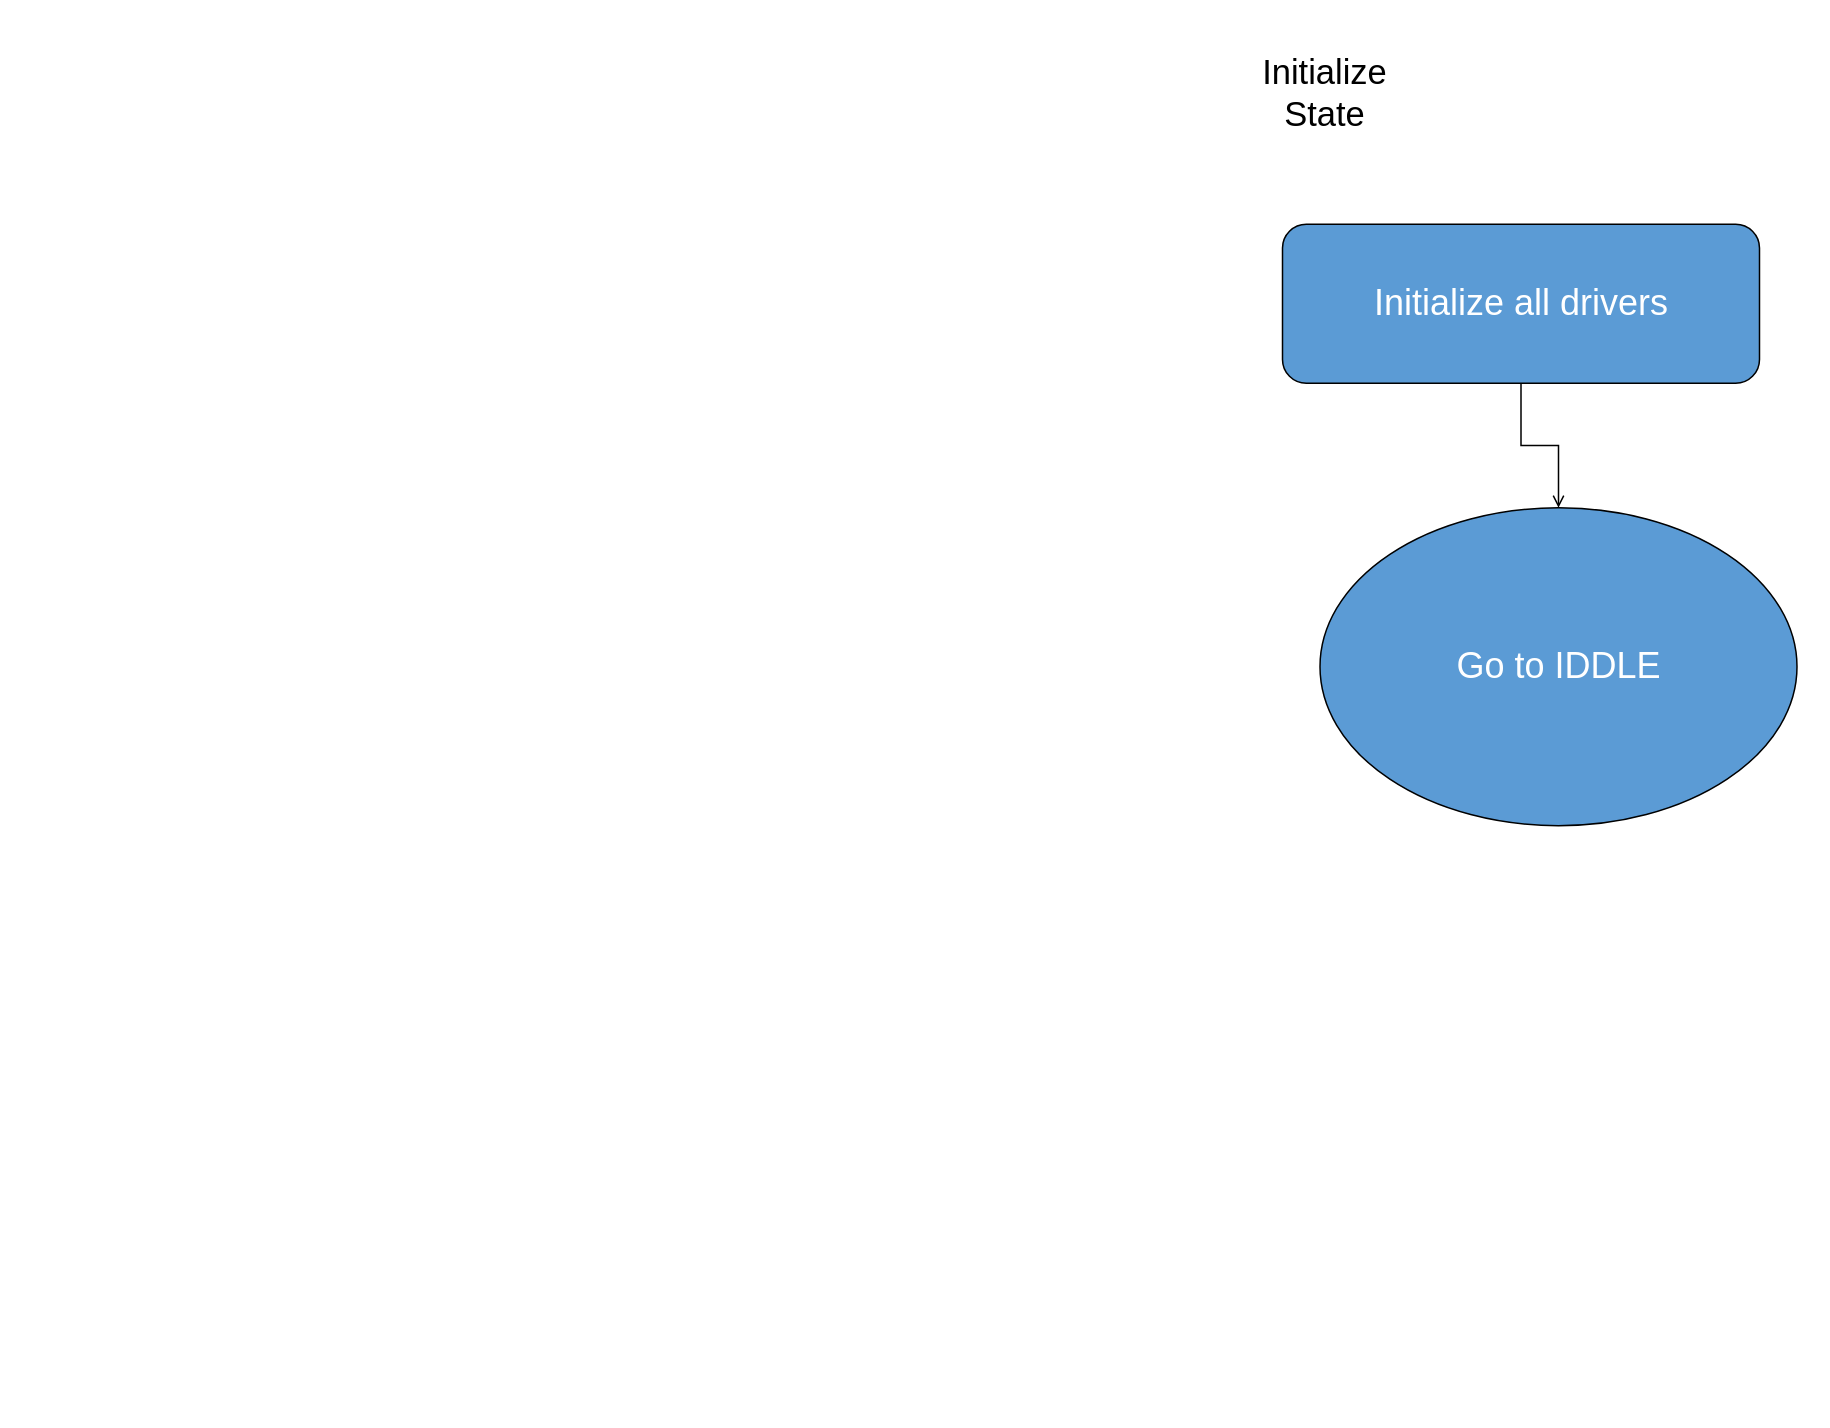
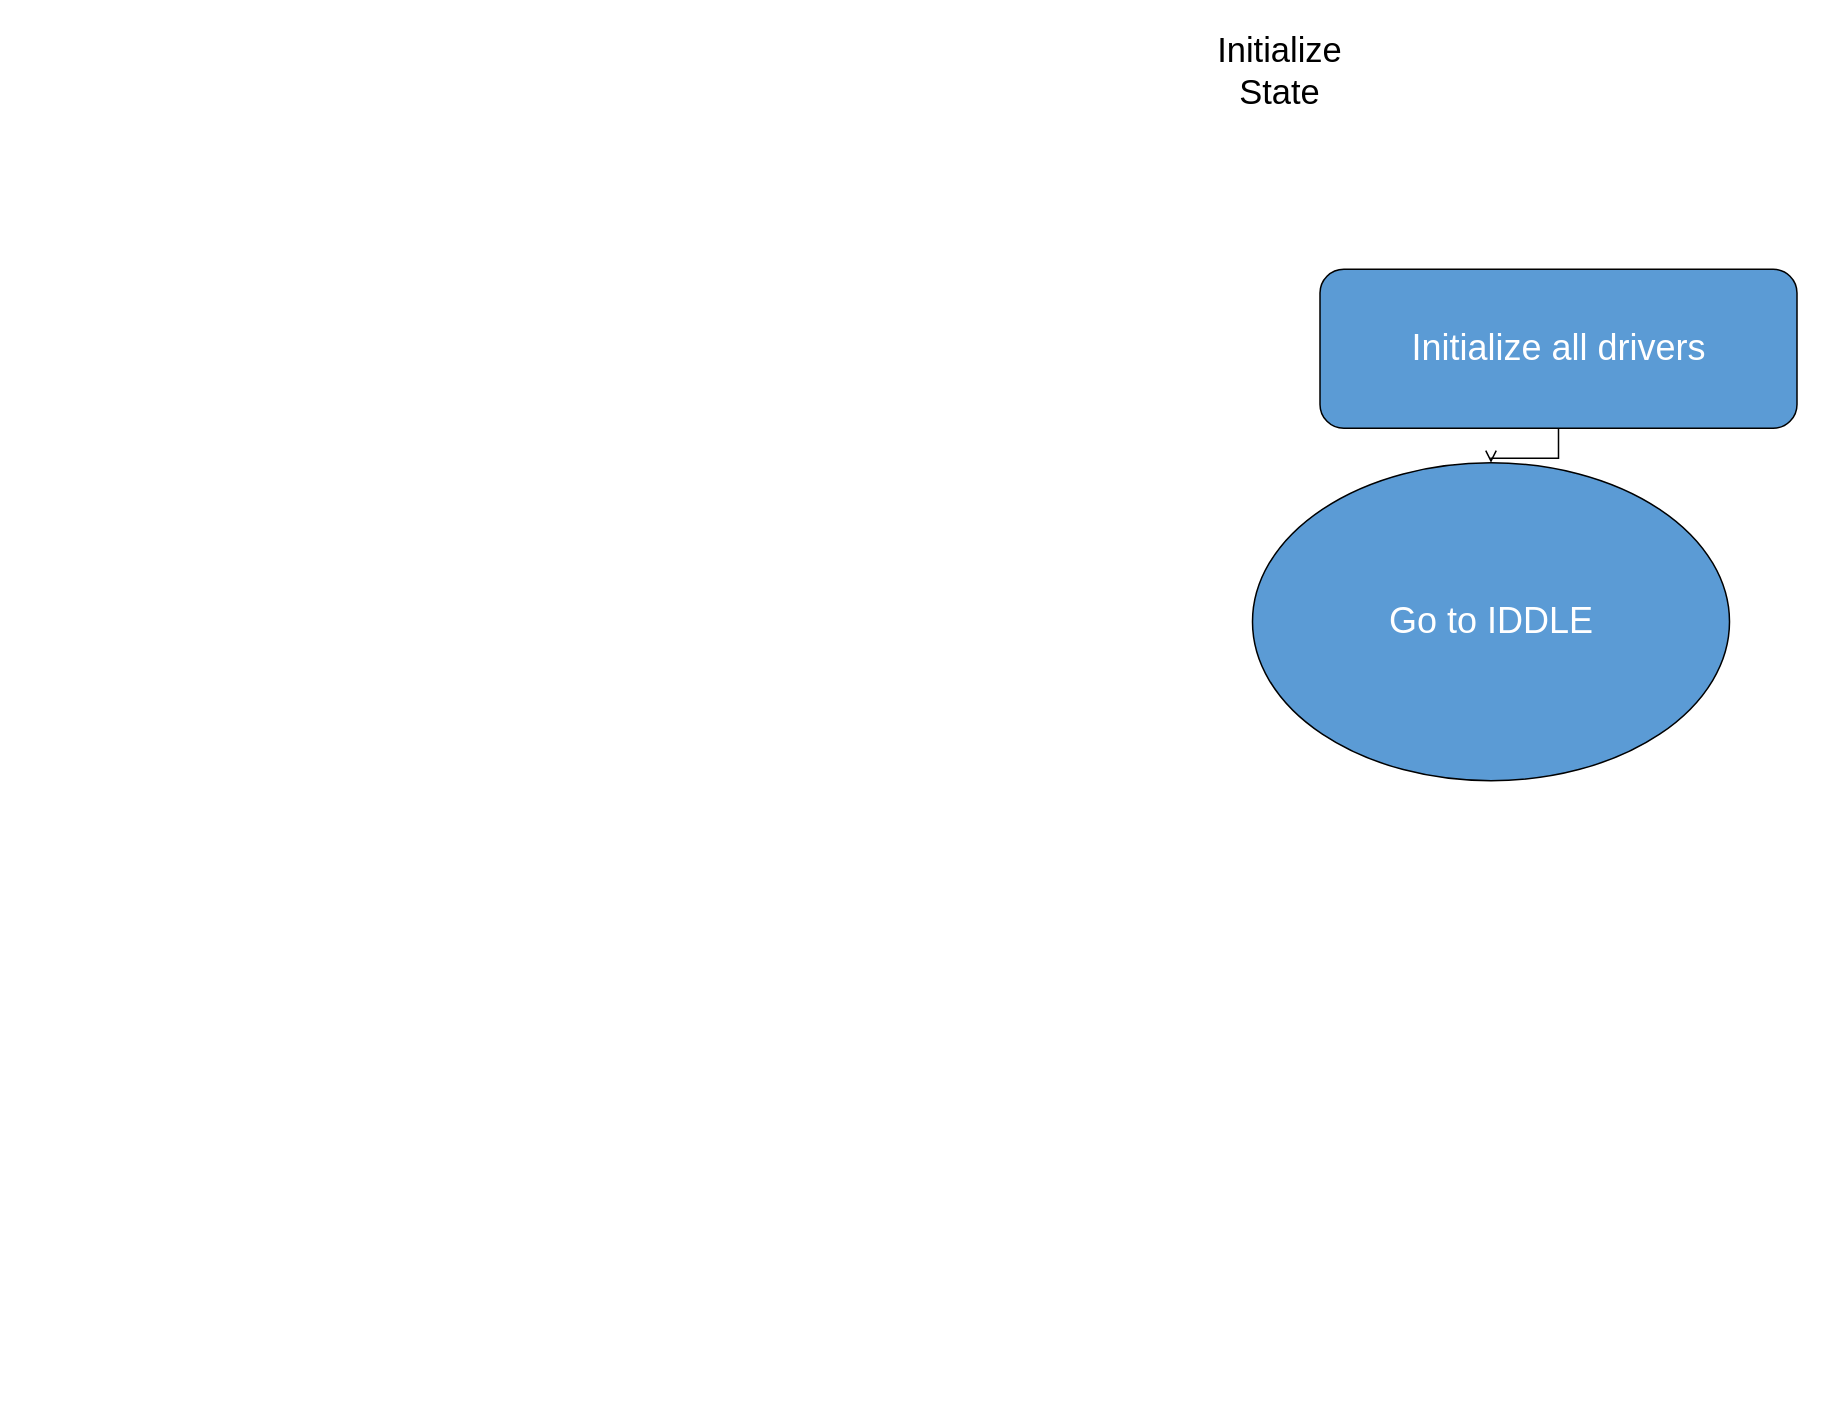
- <mxCell id="7" value="&lt;font style=&quot;font-size: 23px&quot;&gt;Initialize State&lt;/font&gt;" style="text;html=1;strokeColor=none;fillColor=none;align=center;verticalAlign=middle;whiteSpace=wrap;rounded=0;" vertex="1" parent="3"><mxGeometry x="30" y="15" width="106" height="53" as="geometry" /></mxCell>
+ <mxCell id="7" value="&lt;font style=&quot;font-size: 23px&quot;&gt;Initialize State&lt;/font&gt;" style="text;html=1;strokeColor=none;fillColor=none;align=center;verticalAlign=middle;whiteSpace=wrap;rounded=0;" vertex="1" parent="3"><mxGeometry width="106" height="53" as="geometry" /></mxCell>
- <mxCell id="4" value="Initialize all drivers" style="rounded=1;whiteSpace=wrap;html=1;fontSize=24;glass=0;strokeWidth=1;shadow=0;fillColor=#5B9BD5;fontColor=#FFFFFF;" vertex="1" parent="3"><mxGeometry x="54.5" y="129" width="318" height="106" as="geometry" /></mxCell>
+ <mxCell id="4" value="Initialize all drivers" style="rounded=1;whiteSpace=wrap;html=1;fontSize=24;glass=0;strokeWidth=1;shadow=0;fillColor=#5B9BD5;fontColor=#FFFFFF;" vertex="1" parent="3"><mxGeometry x="79.5" y="159" width="318" height="106" as="geometry" /></mxCell>
- <mxCell id="5" value="Go to IDDLE" style="ellipse;whiteSpace=wrap;html=1;fillColor=#5B9BD5;fontColor=#FFFFFF;fontSize=24;" vertex="1" parent="3"><mxGeometry x="79.5" y="318" width="318" height="212" as="geometry" /></mxCell>
+ <mxCell id="5" value="Go to IDDLE" style="ellipse;whiteSpace=wrap;html=1;fillColor=#5B9BD5;fontColor=#FFFFFF;fontSize=24;" vertex="1" parent="3"><mxGeometry x="34.5" y="288" width="318" height="212" as="geometry" /></mxCell>
